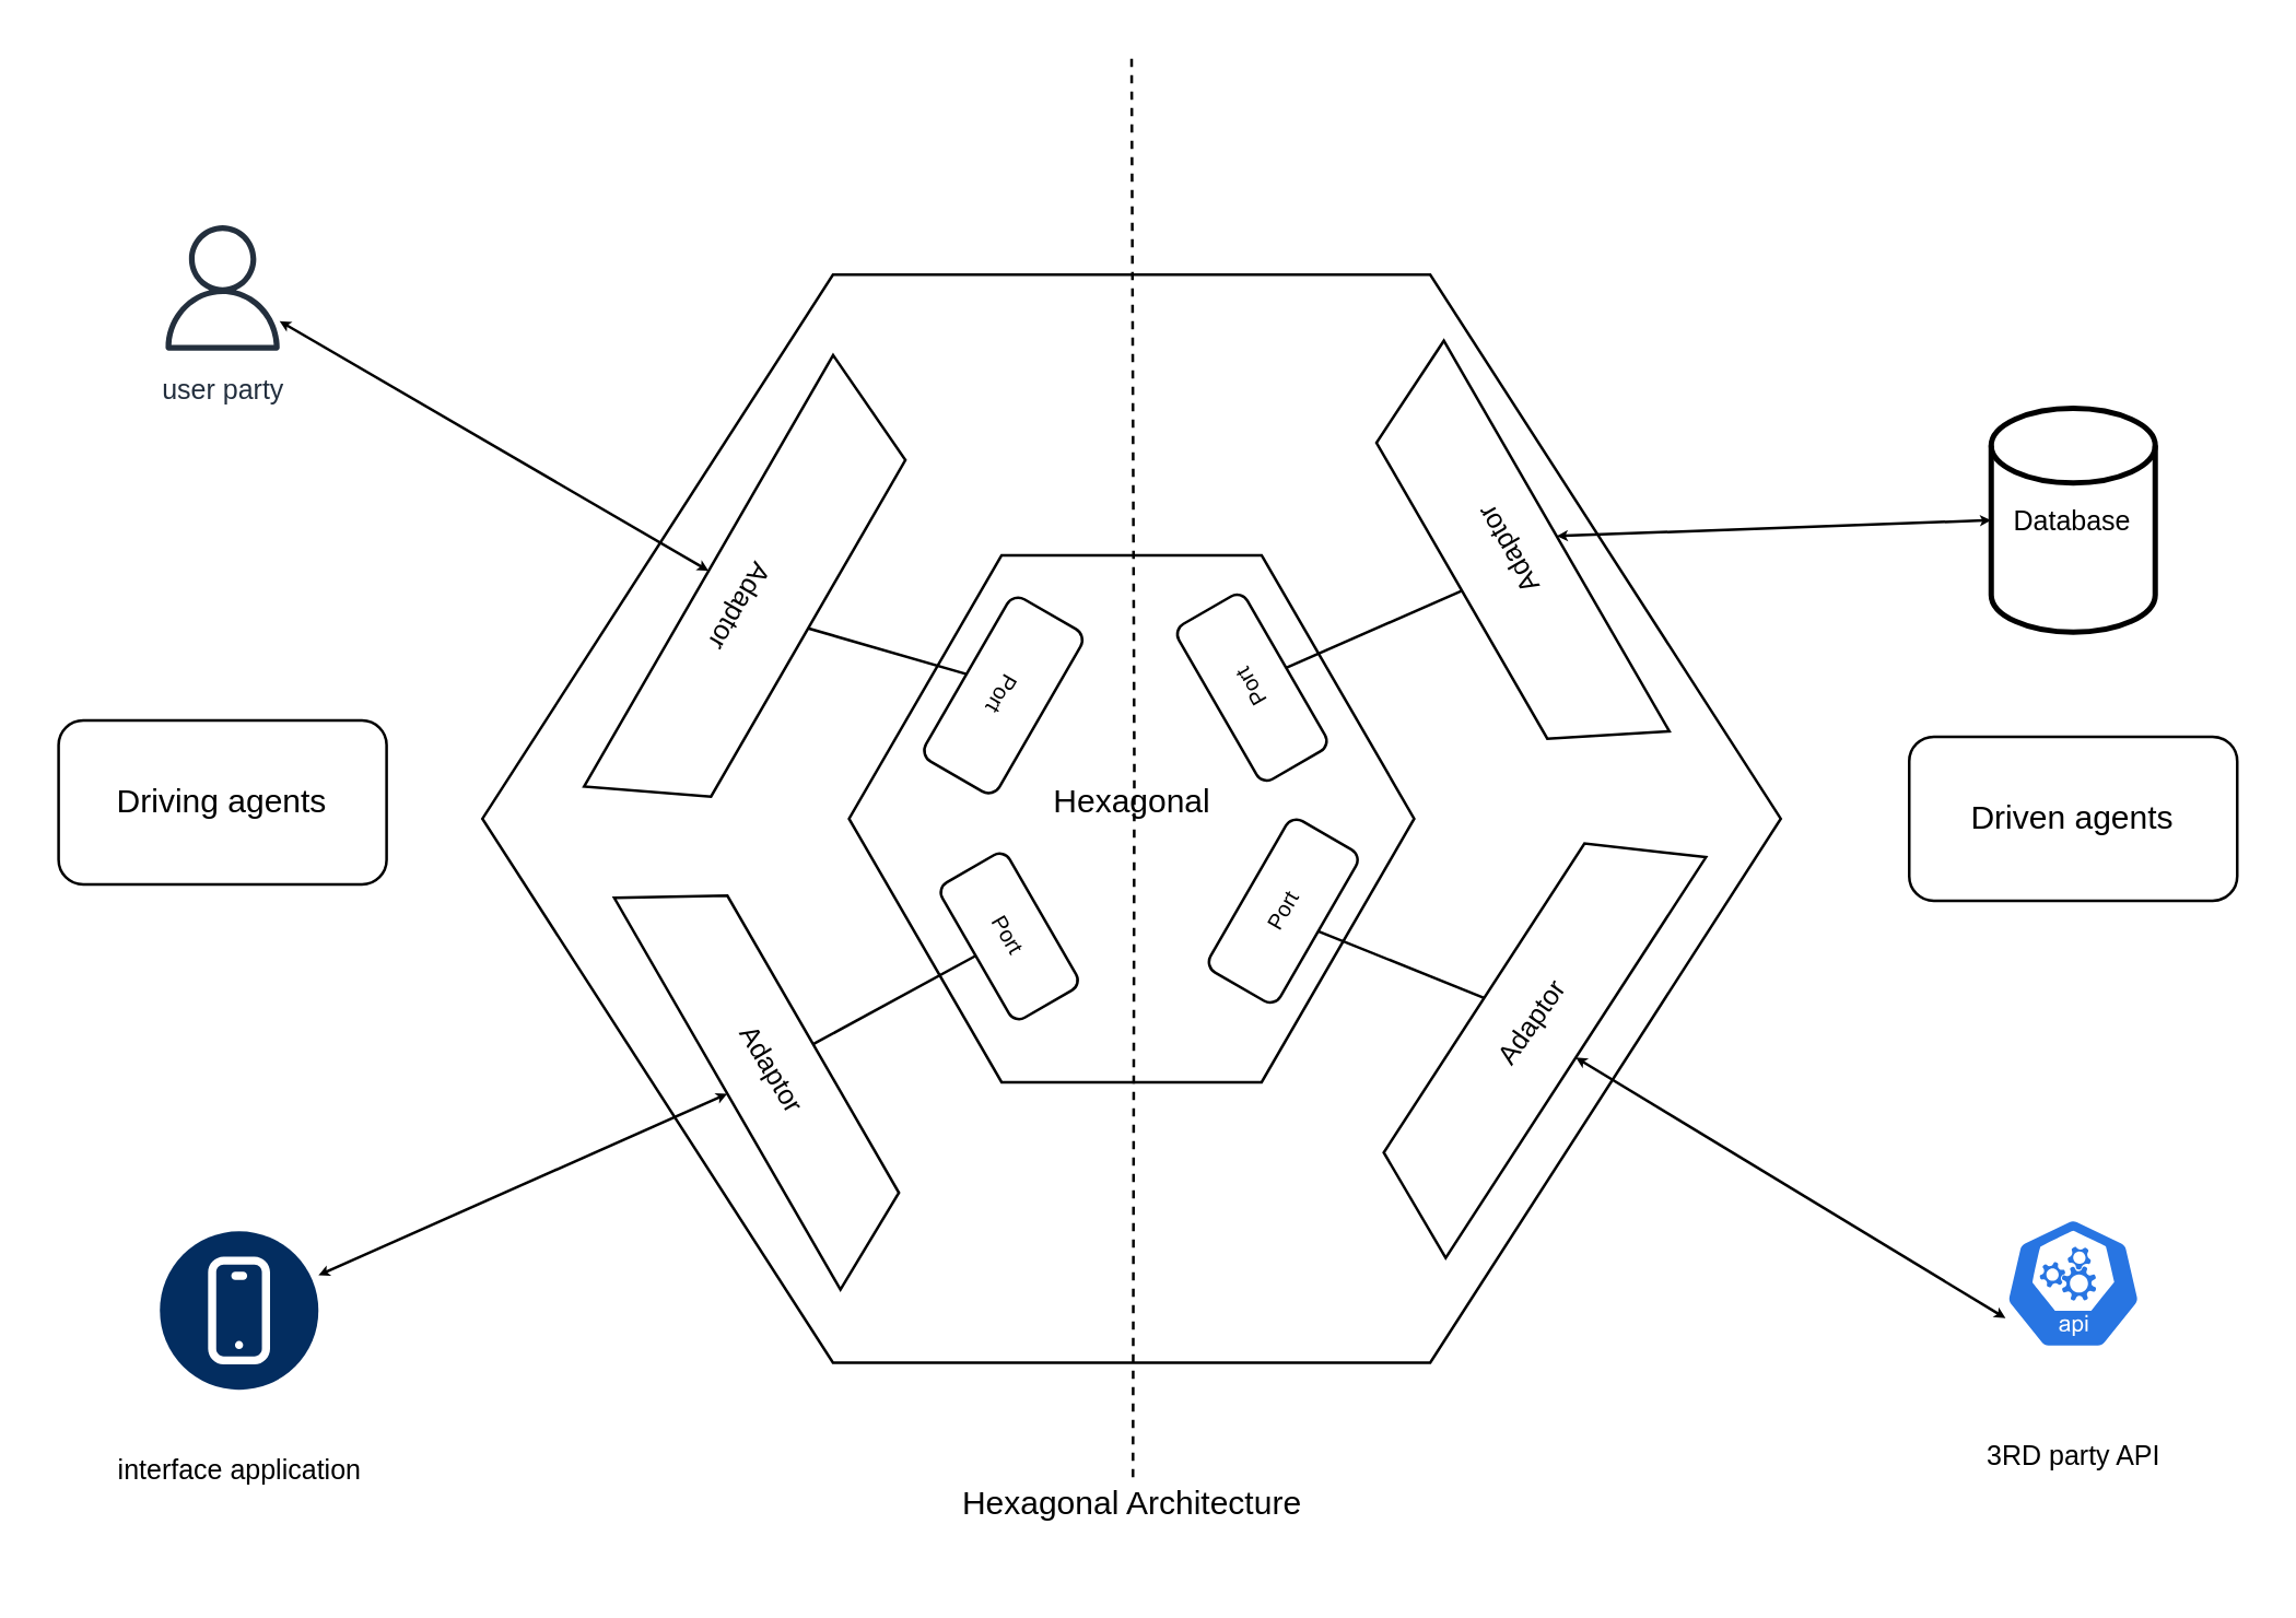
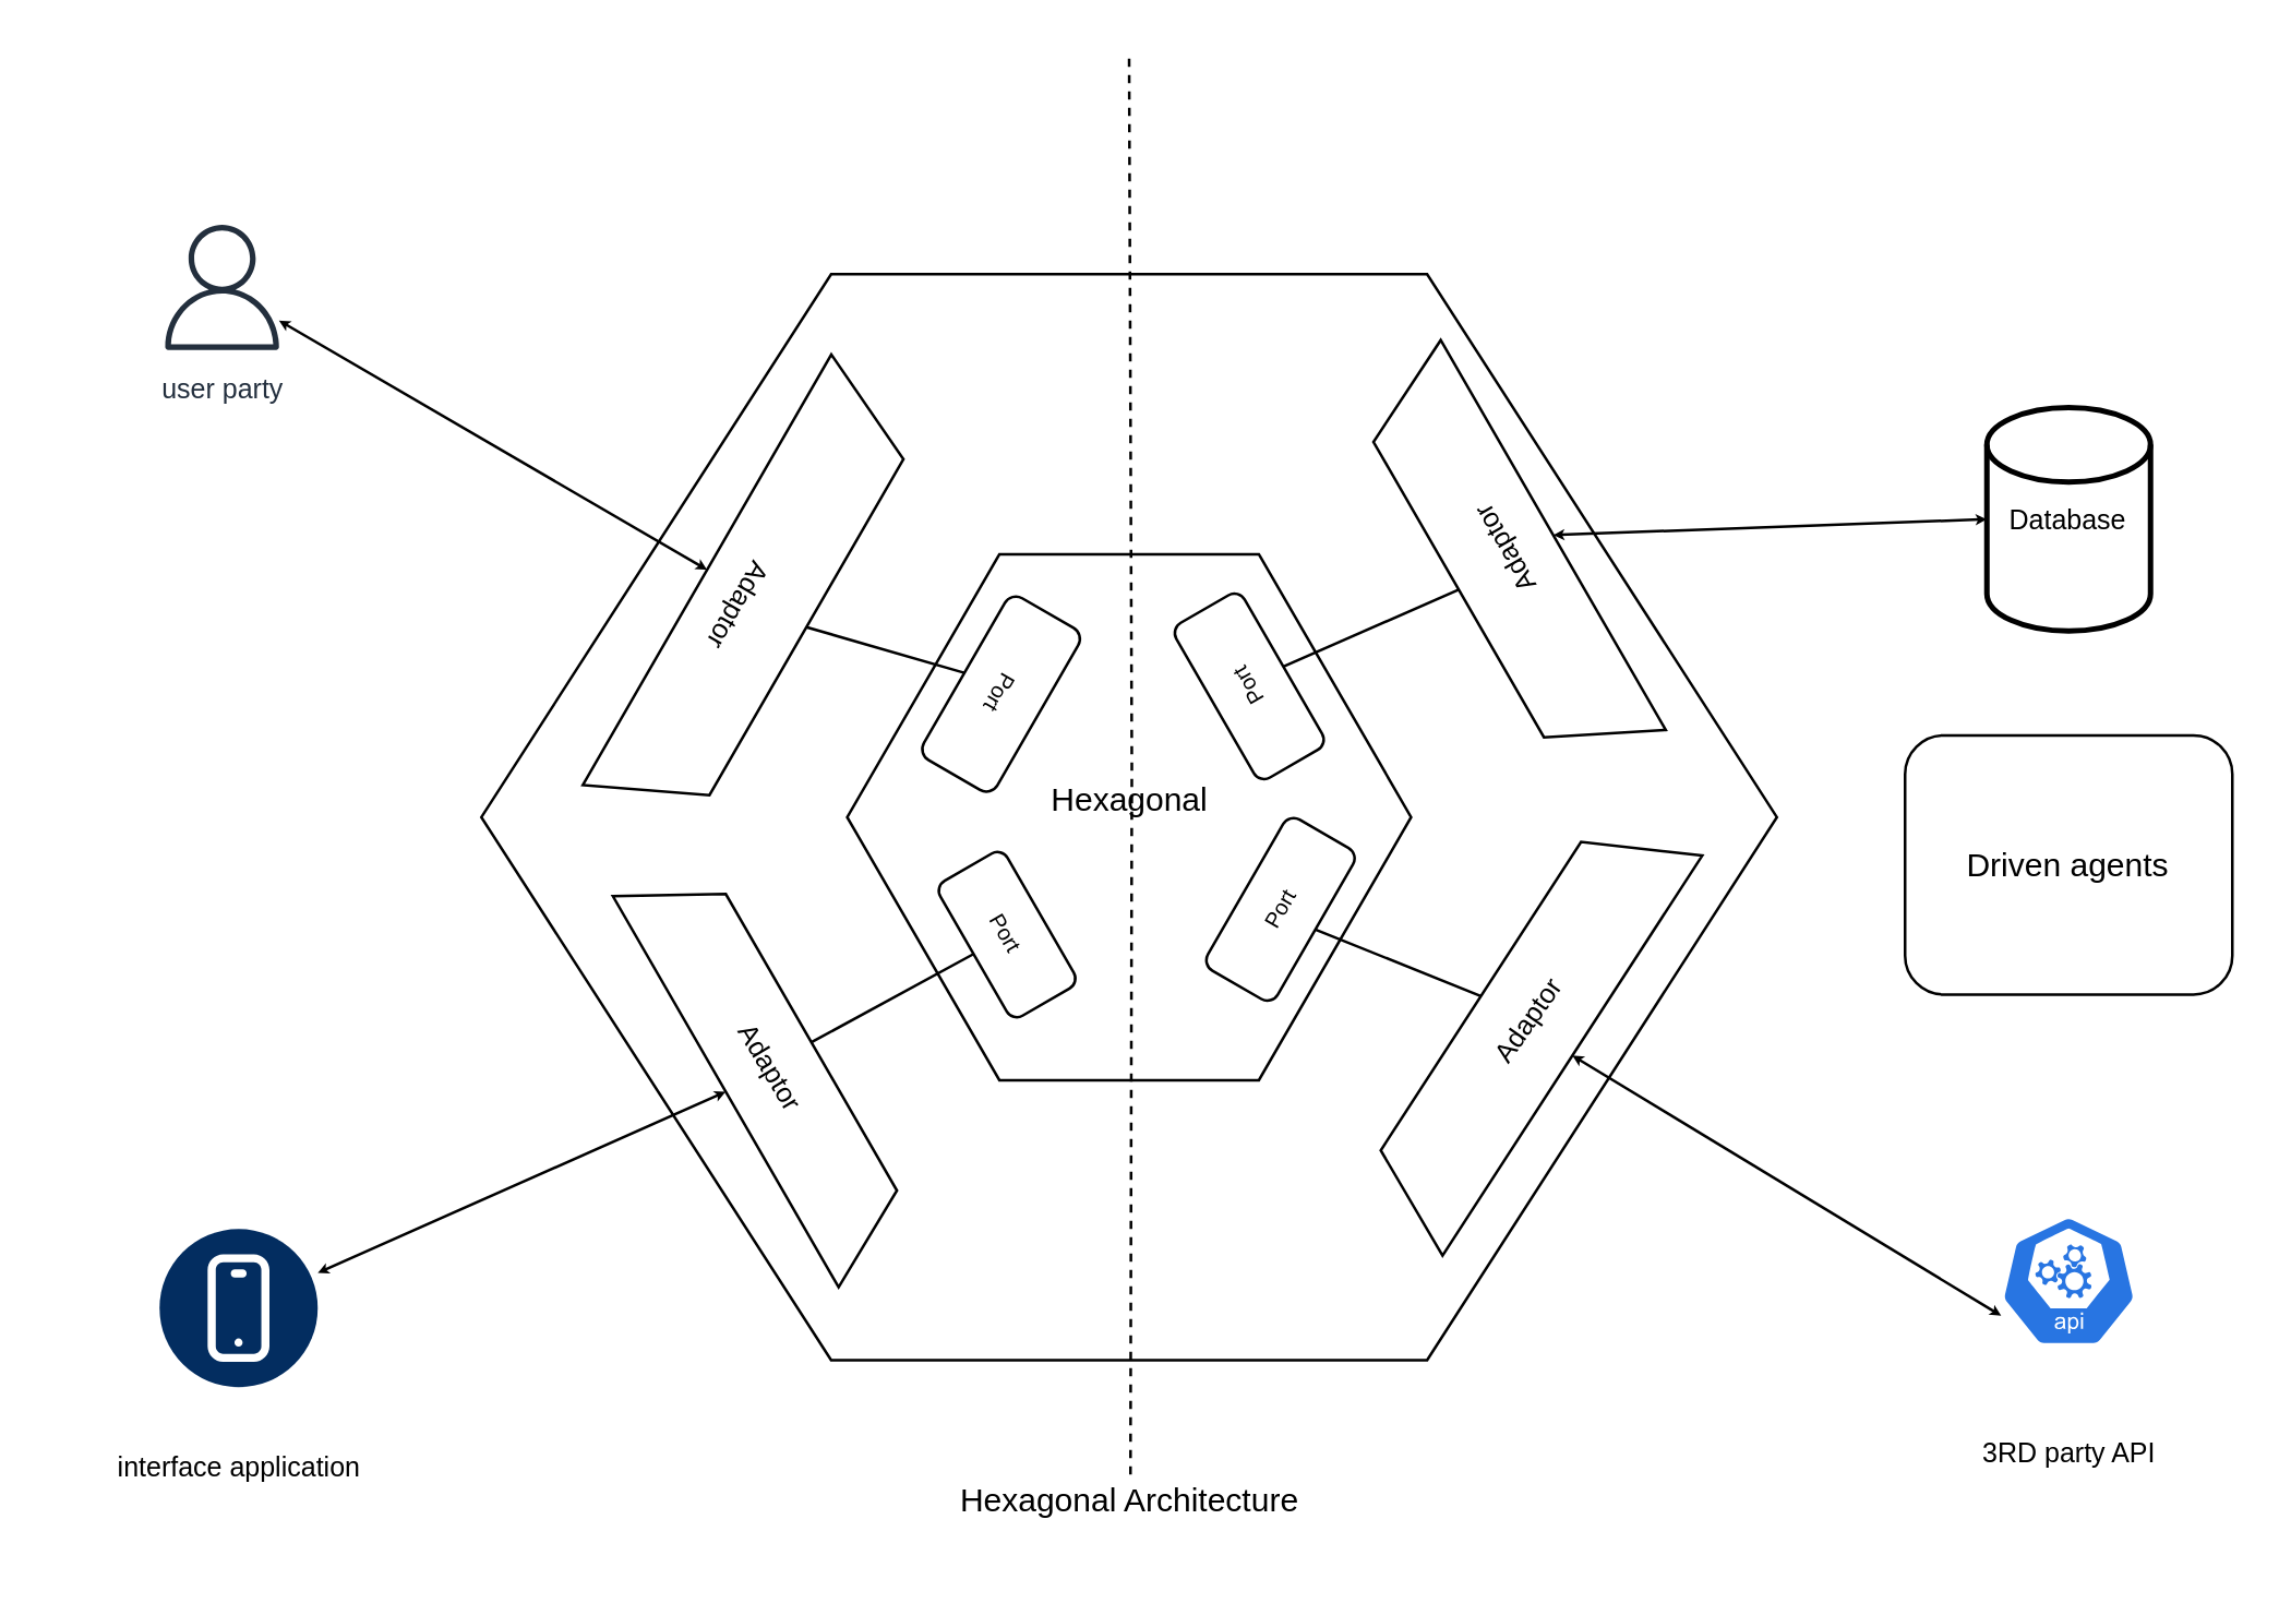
- <mxCell id="31" value="Driving agents" style="rounded=1;whiteSpace=wrap;html=1;fillColor=none;" vertex="1" parent="1"><mxGeometry x="20.94" y="263.13" width="120" height="60" as="geometry" /></mxCell>
- <mxCell id="32" value="Driven&amp;nbsp;agents" style="rounded=1;whiteSpace=wrap;html=1;fillColor=none;" vertex="1" parent="1"><mxGeometry x="698" y="269.06" width="120" height="60" as="geometry" /></mxCell>
+ <mxCell id="32" value="Driven&amp;nbsp;agents" style="rounded=1;whiteSpace=wrap;html=1;fillColor=none;" vertex="1" parent="1"><mxGeometry x="698" y="269.06" width="120" height="95" as="geometry" /></mxCell>
